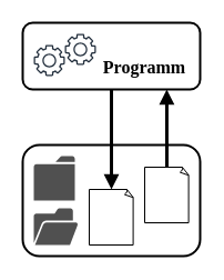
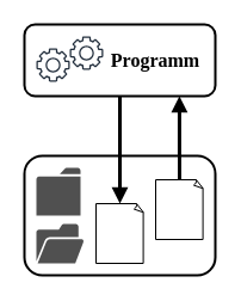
- <mxCell id="12" value="Programm" style="text;html=1;align=center;verticalAlign=middle;whiteSpace=wrap;rounded=0;fontFamily=OpenSans;fontSize=16;fontStyle=1" vertex="1" parent="1"><mxGeometry x="100" y="45" width="60" height="30" as="geometry" /></mxCell>
+ <mxCell id="12" value="Programm" style="text;html=1;align=center;verticalAlign=middle;whiteSpace=wrap;rounded=0;fontFamily=OpenSans;fontSize=16;fontStyle=1" vertex="1" parent="1"><mxGeometry x="100" y="35" width="60" height="30" as="geometry" /></mxCell>
